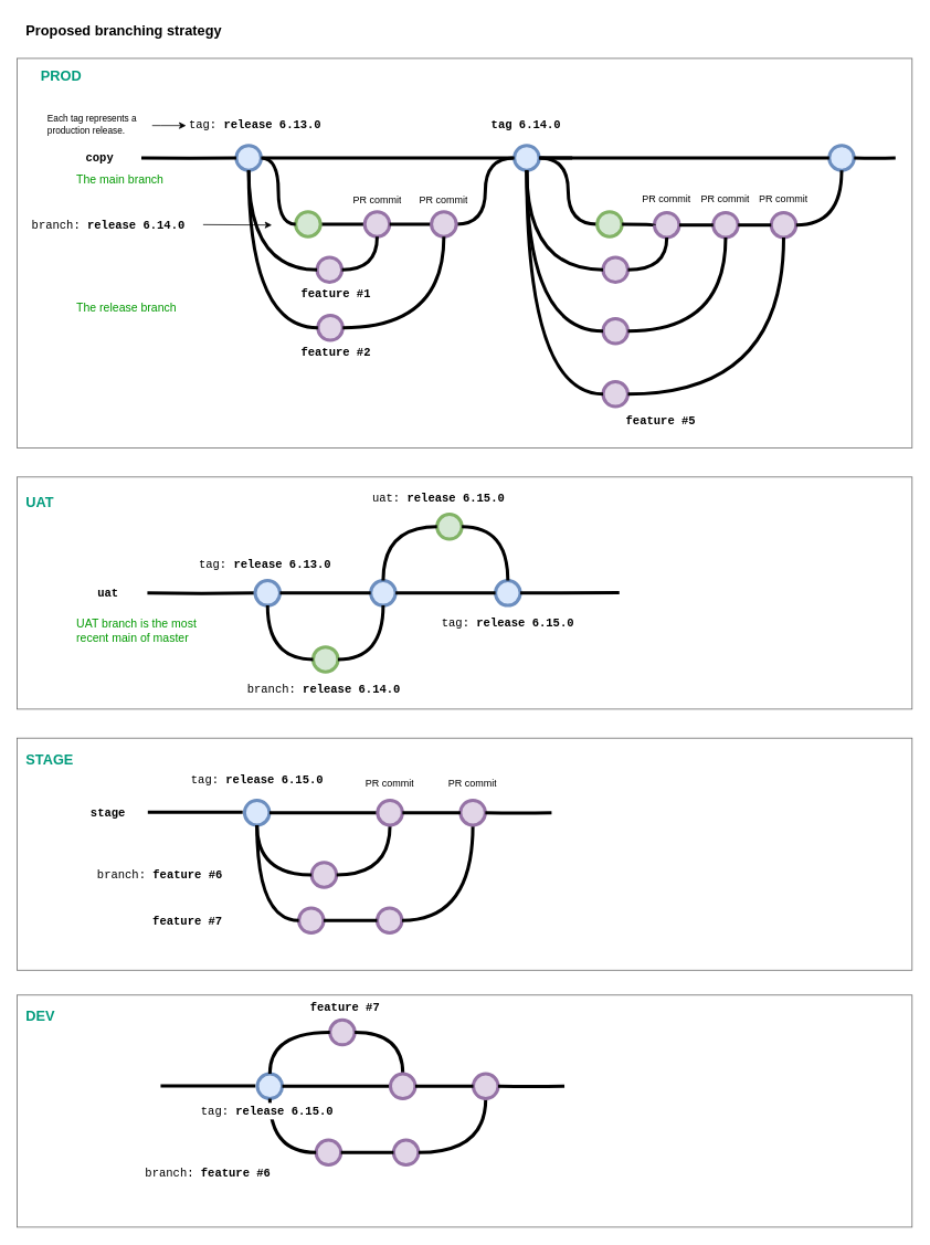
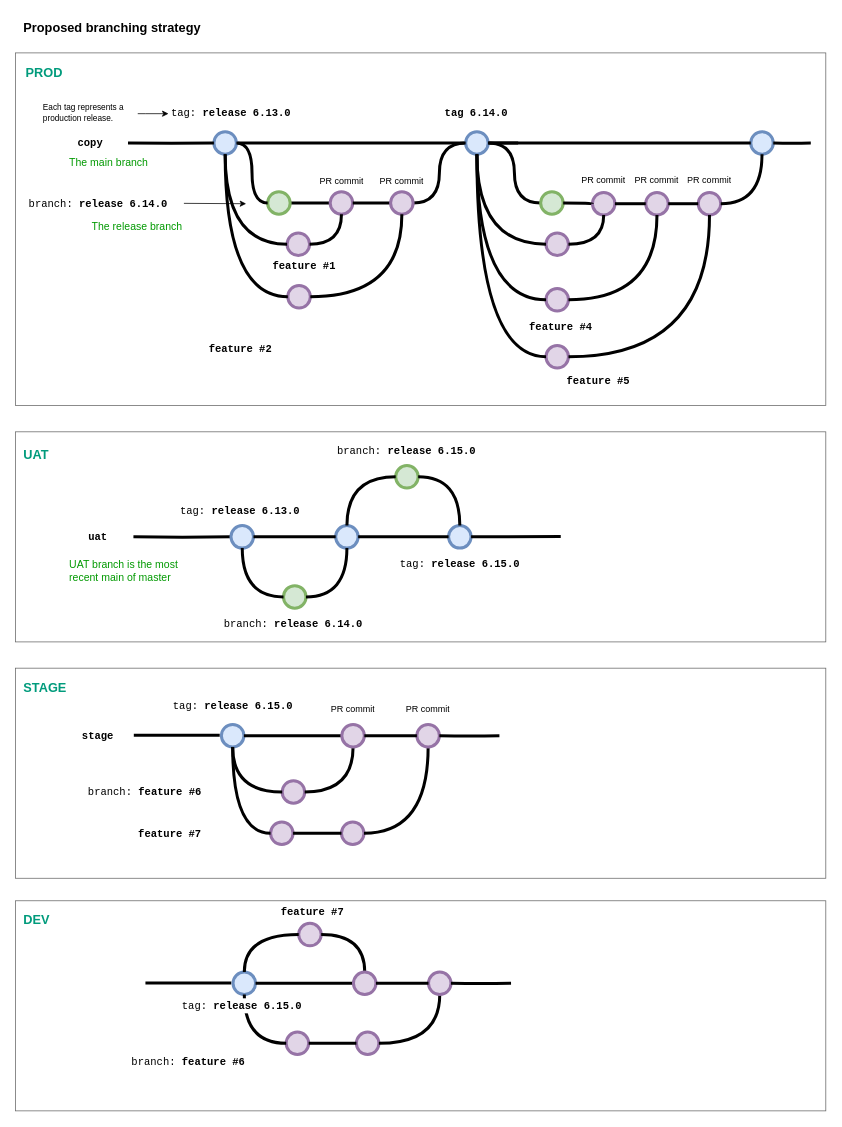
- <mxCell id="102" value="PROD" style="text;whiteSpace=wrap;html=1;fontStyle=1;fontSize=17;fontColor=#009b7c;" vertex="1" parent="1"><mxGeometry x="47.44" y="75" width="57.56" height="30" as="geometry" /></mxCell>
+ <mxCell id="102" value="PROD" style="text;whiteSpace=wrap;html=1;fontStyle=1;fontSize=17;fontColor=#009b7c;" vertex="1" parent="1"><mxGeometry x="32.44" y="80" width="57.56" height="30" as="geometry" /></mxCell>
- <mxCell id="47" value="The release branch" style="text;html=1;strokeColor=none;fillColor=none;align=left;verticalAlign=middle;whiteSpace=wrap;overflow=hidden;fontSize=14;fontStyle=0;fontColor=#009900;" parent="1" vertex="1"><mxGeometry x="90" y="360" width="123.25" height="20" as="geometry" /></mxCell>
+ <mxCell id="47" value="The release branch" style="text;html=1;strokeColor=none;fillColor=none;align=left;verticalAlign=middle;whiteSpace=wrap;overflow=hidden;fontSize=14;fontStyle=0;fontColor=#009900;" parent="1" vertex="1"><mxGeometry x="120" y="290" width="123.25" height="20" as="geometry" /></mxCell>
- <mxCell id="30" value="feature #2" style="text;html=1;strokeColor=none;fillColor=none;align=left;verticalAlign=middle;whiteSpace=wrap;overflow=hidden;fontSize=14;fontStyle=1;fontFamily=Courier New;" parent="1" vertex="1"><mxGeometry x="360.5" y="414" width="89.5" height="20" as="geometry" /></mxCell>
+ <mxCell id="30" value="feature #2" style="text;html=1;strokeColor=none;fillColor=none;align=left;verticalAlign=middle;whiteSpace=wrap;overflow=hidden;fontSize=14;fontStyle=1;fontFamily=Courier New;" parent="1" vertex="1"><mxGeometry x="275.5" y="454" width="89.5" height="20" as="geometry" /></mxCell>
+ <mxCell id="50" value="feature #4" style="text;html=1;strokeColor=none;fillColor=none;align=left;verticalAlign=middle;whiteSpace=wrap;overflow=hidden;fontSize=14;fontStyle=1;fontFamily=Courier New;" parent="1" vertex="1"><mxGeometry x="702.56" y="425" width="87.44" height="20" as="geometry" /></mxCell>
- <mxCell id="97" value="&lt;span style=&quot;font-weight: normal;&quot;&gt;uat:&amp;nbsp;&lt;/span&gt;release 6.15.0" style="text;html=1;strokeColor=none;fillColor=none;align=left;verticalAlign=middle;whiteSpace=wrap;overflow=hidden;fontSize=14;fontStyle=1;fontFamily=Courier New;labelBackgroundColor=default;" vertex="1" parent="1"><mxGeometry x="446.75" y="590" width="193.25" height="20" as="geometry" /></mxCell>
+ <mxCell id="97" value="&lt;span style=&quot;font-weight: normal;&quot;&gt;branch:&amp;nbsp;&lt;/span&gt;release 6.15.0" style="text;html=1;strokeColor=none;fillColor=none;align=left;verticalAlign=middle;whiteSpace=wrap;overflow=hidden;fontSize=14;fontStyle=1;fontFamily=Courier New;labelBackgroundColor=default;" vertex="1" parent="1"><mxGeometry x="446.75" y="590" width="193.25" height="20" as="geometry" /></mxCell>
